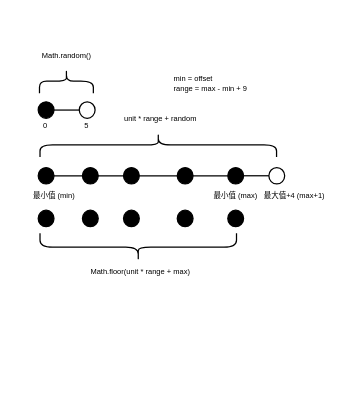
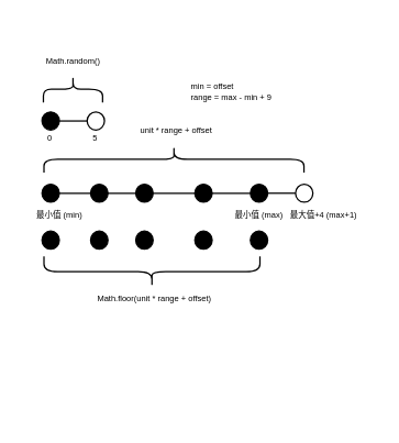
- <mxCell id="27" value="&lt;font style=&quot;font-size: 6px&quot;&gt;unit * range + random&lt;/font&gt;" style="text;html=1;strokeColor=none;fillColor=none;align=center;verticalAlign=middle;whiteSpace=wrap;rounded=0;shadow=0;" vertex="1" parent="2"><mxGeometry x="41" y="-11" width="114" height="20" as="geometry" /></mxCell>
+ <mxCell id="27" value="&lt;font style=&quot;font-size: 6px&quot;&gt;unit * range + offset&lt;/font&gt;" style="text;html=1;strokeColor=none;fillColor=none;align=center;verticalAlign=middle;whiteSpace=wrap;rounded=0;shadow=0;" vertex="1" parent="2"><mxGeometry x="41" y="-11" width="114" height="20" as="geometry" /></mxCell>
- <mxCell id="28" value="&lt;font style=&quot;font-size: 6px&quot;&gt;Math.floor(unit * range + max)&lt;/font&gt;" style="text;html=1;strokeColor=none;fillColor=none;align=center;verticalAlign=middle;whiteSpace=wrap;rounded=0;shadow=0;" vertex="1" parent="2"><mxGeometry x="25.055" y="111.45" width="114" height="20" as="geometry" /></mxCell>
+ <mxCell id="28" value="&lt;font style=&quot;font-size: 6px&quot;&gt;Math.floor(unit * range + offset)&lt;/font&gt;" style="text;html=1;strokeColor=none;fillColor=none;align=center;verticalAlign=middle;whiteSpace=wrap;rounded=0;shadow=0;" vertex="1" parent="2"><mxGeometry x="25.055" y="111.45" width="114" height="20" as="geometry" /></mxCell>
